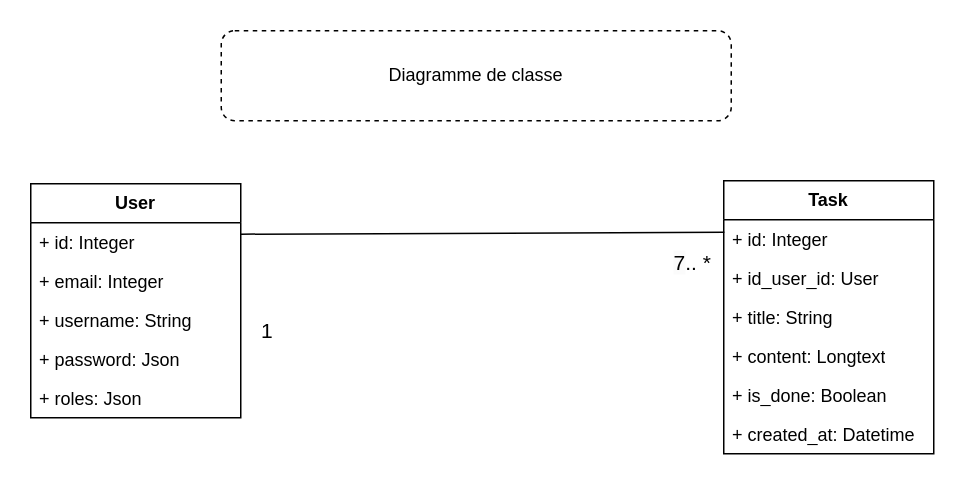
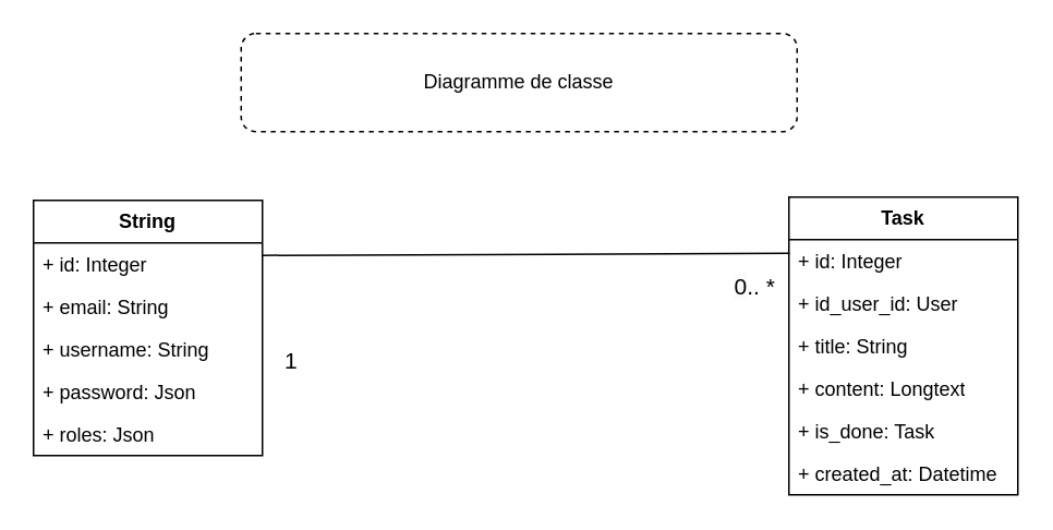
- <mxCell id="2" value="&lt;b&gt;User&lt;/b&gt;" style="swimlane;fontStyle=0;childLayout=stackLayout;horizontal=1;startSize=26;fillColor=none;horizontalStack=0;resizeParent=1;resizeParentMax=0;resizeLast=0;collapsible=1;marginBottom=0;whiteSpace=wrap;html=1;" vertex="1" parent="1"><mxGeometry x="20" y="122" width="140" height="156" as="geometry" /></mxCell>
+ <mxCell id="2" value="&lt;b&gt;String&lt;/b&gt;" style="swimlane;fontStyle=0;childLayout=stackLayout;horizontal=1;startSize=26;fillColor=none;horizontalStack=0;resizeParent=1;resizeParentMax=0;resizeLast=0;collapsible=1;marginBottom=0;whiteSpace=wrap;html=1;" vertex="1" parent="1"><mxGeometry x="20" y="122" width="140" height="156" as="geometry" /></mxCell>
- <mxCell id="17" value="&lt;font style=&quot;font-size: 14px;&quot;&gt;&lt;span style=&quot;color: rgb(0, 0, 0); font-family: Helvetica; font-style: normal; font-variant-ligatures: normal; font-variant-caps: normal; font-weight: 400; letter-spacing: normal; text-align: right; text-indent: 0px; text-transform: none; word-spacing: 0px; -webkit-text-stroke-width: 0px; background-color: rgb(251, 251, 251); text-decoration-thickness: initial; text-decoration-style: initial; text-decoration-color: initial; float: none; display: inline !important;&quot;&gt;7&lt;/span&gt;.. *&lt;/font&gt;" style="text;whiteSpace=wrap;html=1;" vertex="1" parent="1"><mxGeometry x="447" y="160" width="60" height="40" as="geometry" /></mxCell>
+ <mxCell id="17" value="&lt;font style=&quot;font-size: 14px;&quot;&gt;&lt;span style=&quot;color: rgb(0, 0, 0); font-family: Helvetica; font-style: normal; font-variant-ligatures: normal; font-variant-caps: normal; font-weight: 400; letter-spacing: normal; text-align: right; text-indent: 0px; text-transform: none; word-spacing: 0px; -webkit-text-stroke-width: 0px; background-color: rgb(251, 251, 251); text-decoration-thickness: initial; text-decoration-style: initial; text-decoration-color: initial; float: none; display: inline !important;&quot;&gt;0&lt;/span&gt;.. *&lt;/font&gt;" style="text;whiteSpace=wrap;html=1;" vertex="1" parent="1"><mxGeometry x="447" y="160" width="60" height="40" as="geometry" /></mxCell>
- <mxCell id="4" value="+ email: Integer" style="text;strokeColor=none;fillColor=none;align=left;verticalAlign=top;spacingLeft=4;spacingRight=4;overflow=hidden;rotatable=0;points=[[0,0.5],[1,0.5]];portConstraint=eastwest;whiteSpace=wrap;html=1;" vertex="1" parent="2"><mxGeometry y="52" width="140" height="26" as="geometry" /></mxCell>
+ <mxCell id="4" value="+ email: String" style="text;strokeColor=none;fillColor=none;align=left;verticalAlign=top;spacingLeft=4;spacingRight=4;overflow=hidden;rotatable=0;points=[[0,0.5],[1,0.5]];portConstraint=eastwest;whiteSpace=wrap;html=1;" vertex="1" parent="2"><mxGeometry y="52" width="140" height="26" as="geometry" /></mxCell>
- <mxCell id="13" value="&lt;font style=&quot;font-size: 12px;&quot;&gt;+ is_done: Boolean&lt;/font&gt;" style="text;strokeColor=none;fillColor=none;align=left;verticalAlign=top;spacingLeft=4;spacingRight=4;overflow=hidden;rotatable=0;points=[[0,0.5],[1,0.5]];portConstraint=eastwest;whiteSpace=wrap;html=1;" vertex="1" parent="8"><mxGeometry y="130" width="140" height="26" as="geometry" /></mxCell>
+ <mxCell id="13" value="&lt;font style=&quot;font-size: 12px;&quot;&gt;+ is_done: Task&lt;/font&gt;" style="text;strokeColor=none;fillColor=none;align=left;verticalAlign=top;spacingLeft=4;spacingRight=4;overflow=hidden;rotatable=0;points=[[0,0.5],[1,0.5]];portConstraint=eastwest;whiteSpace=wrap;html=1;" vertex="1" parent="8"><mxGeometry y="130" width="140" height="26" as="geometry" /></mxCell>
